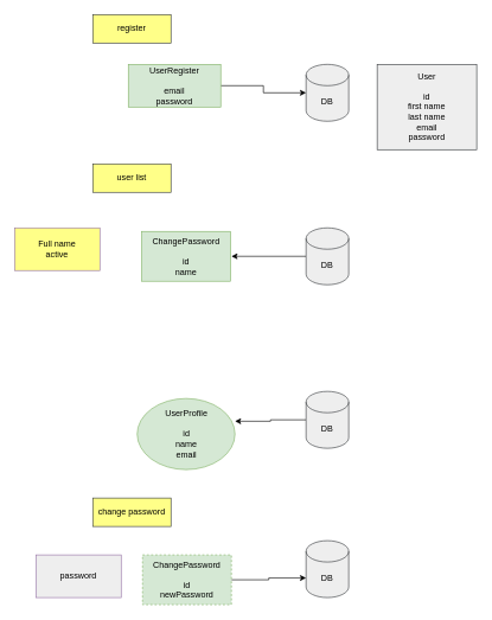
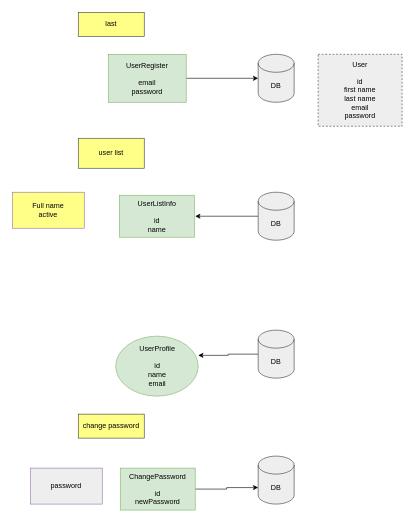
- <mxCell id="2" value="register" style="rounded=0;whiteSpace=wrap;html=1;fillColor=#ffff88;strokeColor=#36393d;" vertex="1" parent="1"><mxGeometry x="130" y="20" width="110" height="40" as="geometry" /></mxCell>
+ <mxCell id="2" value="last" style="rounded=0;whiteSpace=wrap;html=1;fillColor=#ffff88;strokeColor=#36393d;" vertex="1" parent="1"><mxGeometry x="130" y="20" width="110" height="40" as="geometry" /></mxCell>
- <mxCell id="4" value="UserRegister&lt;br&gt;&lt;br&gt;email&lt;br&gt;password" style="rounded=0;whiteSpace=wrap;html=1;fillColor=#d5e8d4;strokeColor=#82b366;" vertex="1" parent="1"><mxGeometry x="180" y="90" width="130" height="60" as="geometry" /></mxCell>
+ <mxCell id="4" value="UserRegister&lt;br&gt;&lt;br&gt;email&lt;br&gt;password" style="rounded=0;whiteSpace=wrap;html=1;fillColor=#d5e8d4;strokeColor=#82b366;" vertex="1" parent="1"><mxGeometry x="180" y="90" width="130" height="80" as="geometry" /></mxCell>
- <mxCell id="6" value="User&lt;br&gt;&lt;br&gt;id&lt;br&gt;first name&lt;br&gt;last name&lt;br&gt;email&lt;br&gt;password" style="rounded=0;whiteSpace=wrap;html=1;fillColor=#eeeeee;strokeColor=#36393d;" vertex="1" parent="1"><mxGeometry x="530" y="90" width="140" height="120" as="geometry" /></mxCell>
+ <mxCell id="6" value="User&lt;br&gt;&lt;br&gt;id&lt;br&gt;first name&lt;br&gt;last name&lt;br&gt;email&lt;br&gt;password" style="rounded=0;whiteSpace=wrap;html=1;fillColor=#eeeeee;strokeColor=#36393d;dashed=1;" vertex="1" parent="1"><mxGeometry x="530" y="90" width="140" height="120" as="geometry" /></mxCell>
- <mxCell id="7" value="user list" style="rounded=0;whiteSpace=wrap;html=1;fillColor=#ffff88;strokeColor=#36393d;" vertex="1" parent="1"><mxGeometry x="130" y="230" width="110" height="40" as="geometry" /></mxCell>
+ <mxCell id="7" value="user list" style="rounded=0;whiteSpace=wrap;html=1;fillColor=#ffff88;strokeColor=#36393d;" vertex="1" parent="1"><mxGeometry x="130" y="230" width="110" height="50" as="geometry" /></mxCell>
- <mxCell id="11" value="ChangePassword&lt;br&gt;&lt;br&gt;id&lt;br&gt;name&lt;br&gt;" style="rounded=0;whiteSpace=wrap;html=1;fillColor=#d5e8d4;strokeColor=#82b366;" vertex="1" parent="1"><mxGeometry x="198.75" y="325" width="125" height="70" as="geometry" /></mxCell>
+ <mxCell id="11" value="UserListInfo&lt;br&gt;&lt;br&gt;id&lt;br&gt;name&lt;br&gt;" style="rounded=0;whiteSpace=wrap;html=1;fillColor=#d5e8d4;strokeColor=#82b366;" vertex="1" parent="1"><mxGeometry x="198.75" y="325" width="125" height="70" as="geometry" /></mxCell>
- <mxCell id="15" value="change password" style="rounded=0;whiteSpace=wrap;html=1;fillColor=#ffff88;strokeColor=#36393d;" vertex="1" parent="1"><mxGeometry x="130" y="700" width="110" height="40" as="geometry" /></mxCell>
+ <mxCell id="15" value="change password" style="rounded=0;whiteSpace=wrap;html=1;fillColor=#ffff88;strokeColor=#36393d;" vertex="1" parent="1"><mxGeometry x="130" y="690" width="110" height="40" as="geometry" /></mxCell>
- <mxCell id="18" value="ChangePassword&lt;br&gt;&lt;br&gt;id&lt;br&gt;newPassword" style="rounded=0;whiteSpace=wrap;html=1;fillColor=#d5e8d4;strokeColor=#82b366;dashed=1;" vertex="1" parent="1"><mxGeometry x="200" y="780" width="125" height="70" as="geometry" /></mxCell>
+ <mxCell id="18" value="ChangePassword&lt;br&gt;&lt;br&gt;id&lt;br&gt;newPassword" style="rounded=0;whiteSpace=wrap;html=1;fillColor=#d5e8d4;strokeColor=#82b366;" vertex="1" parent="1"><mxGeometry x="200" y="780" width="125" height="70" as="geometry" /></mxCell>
